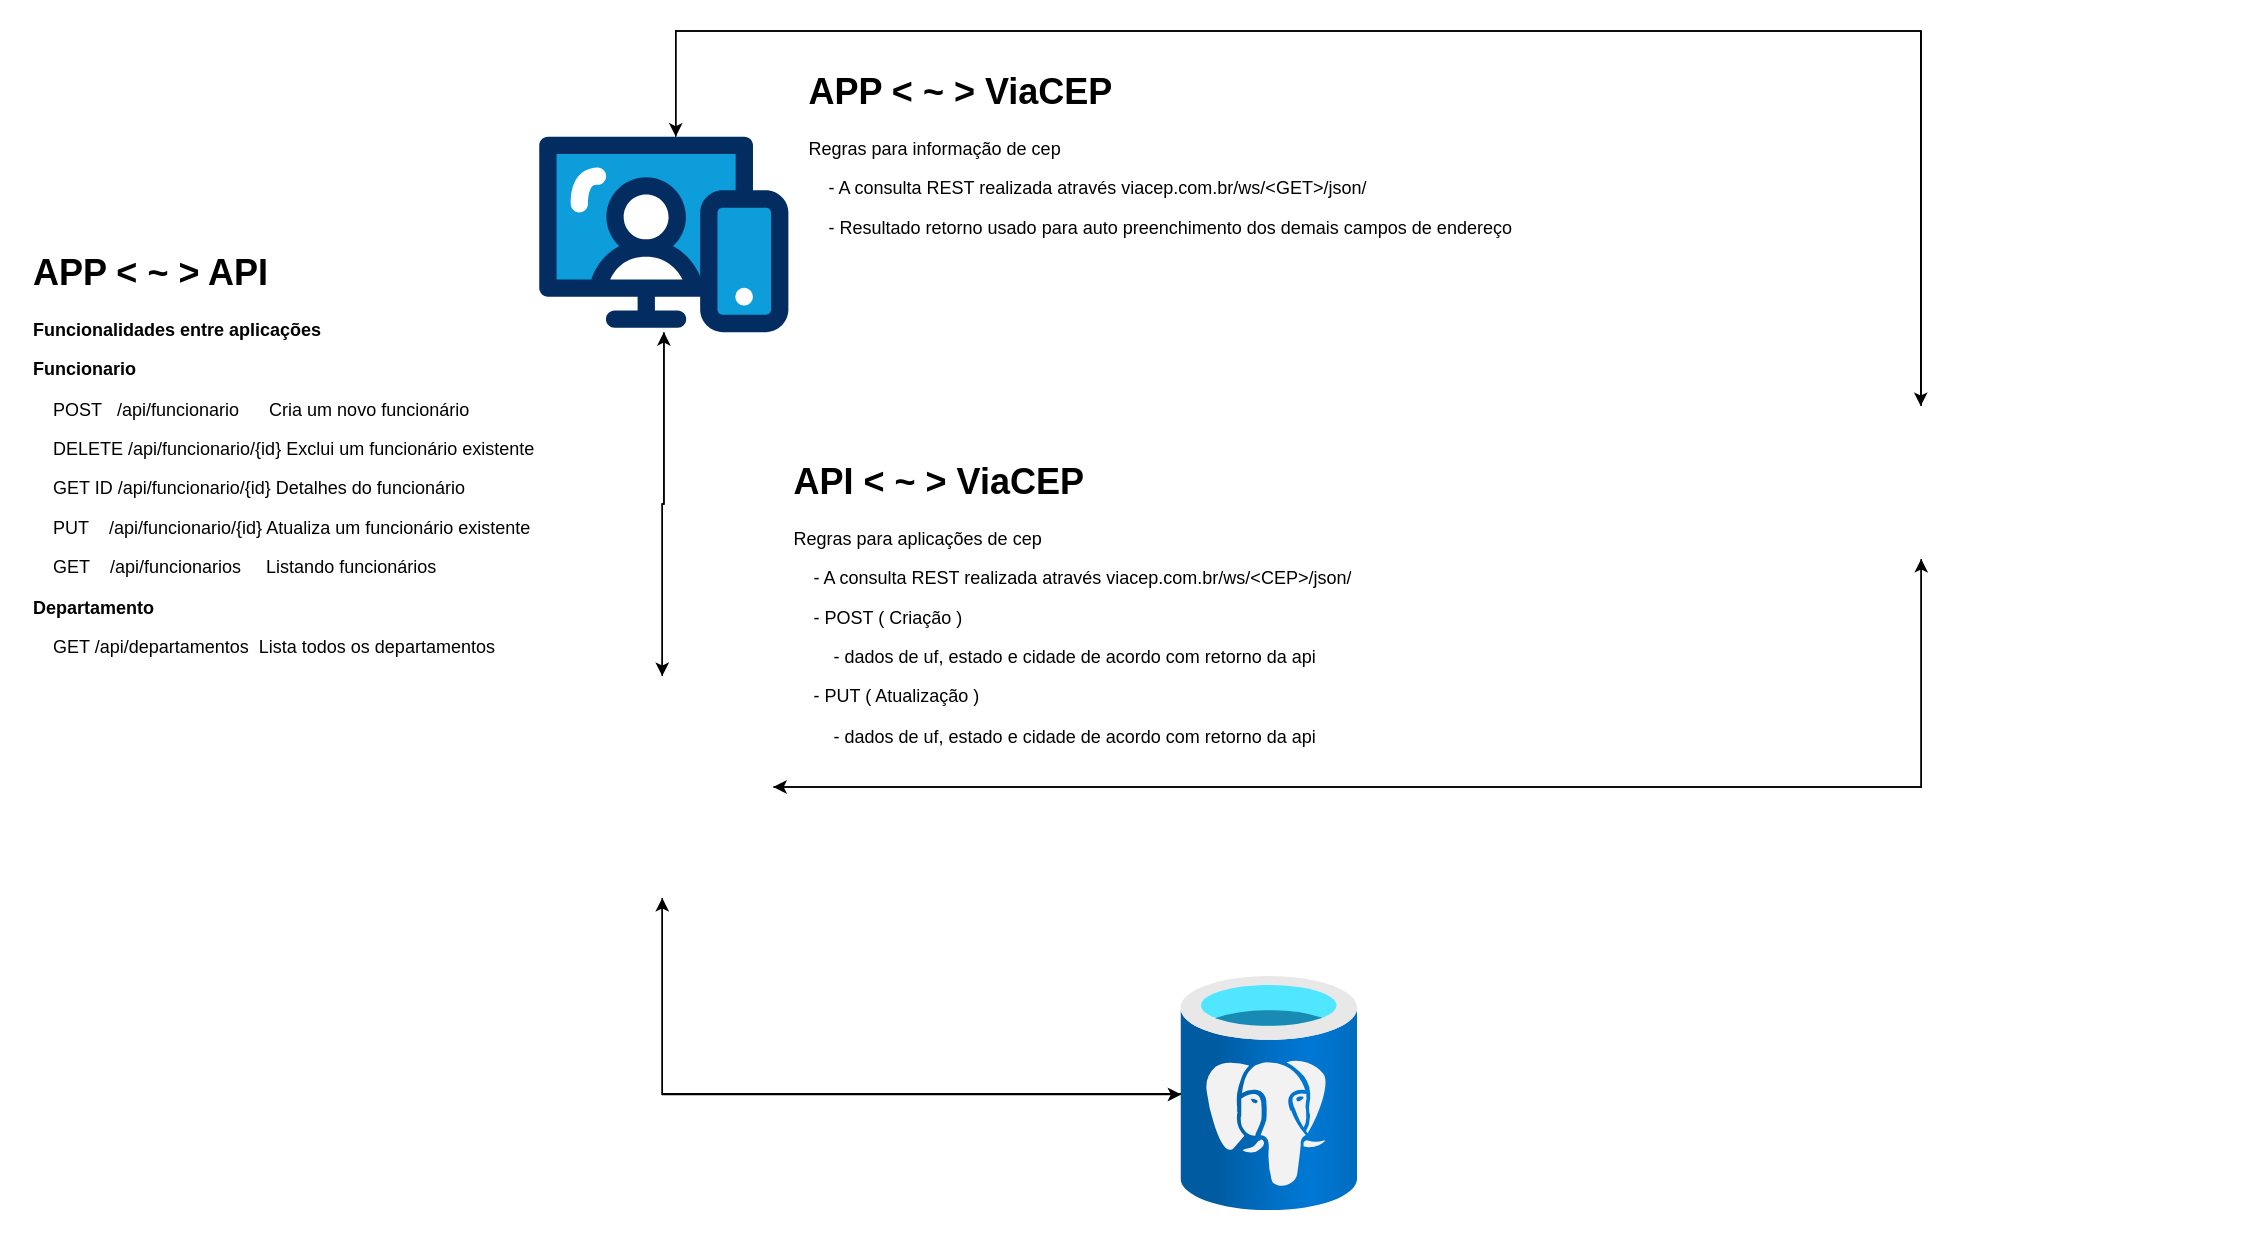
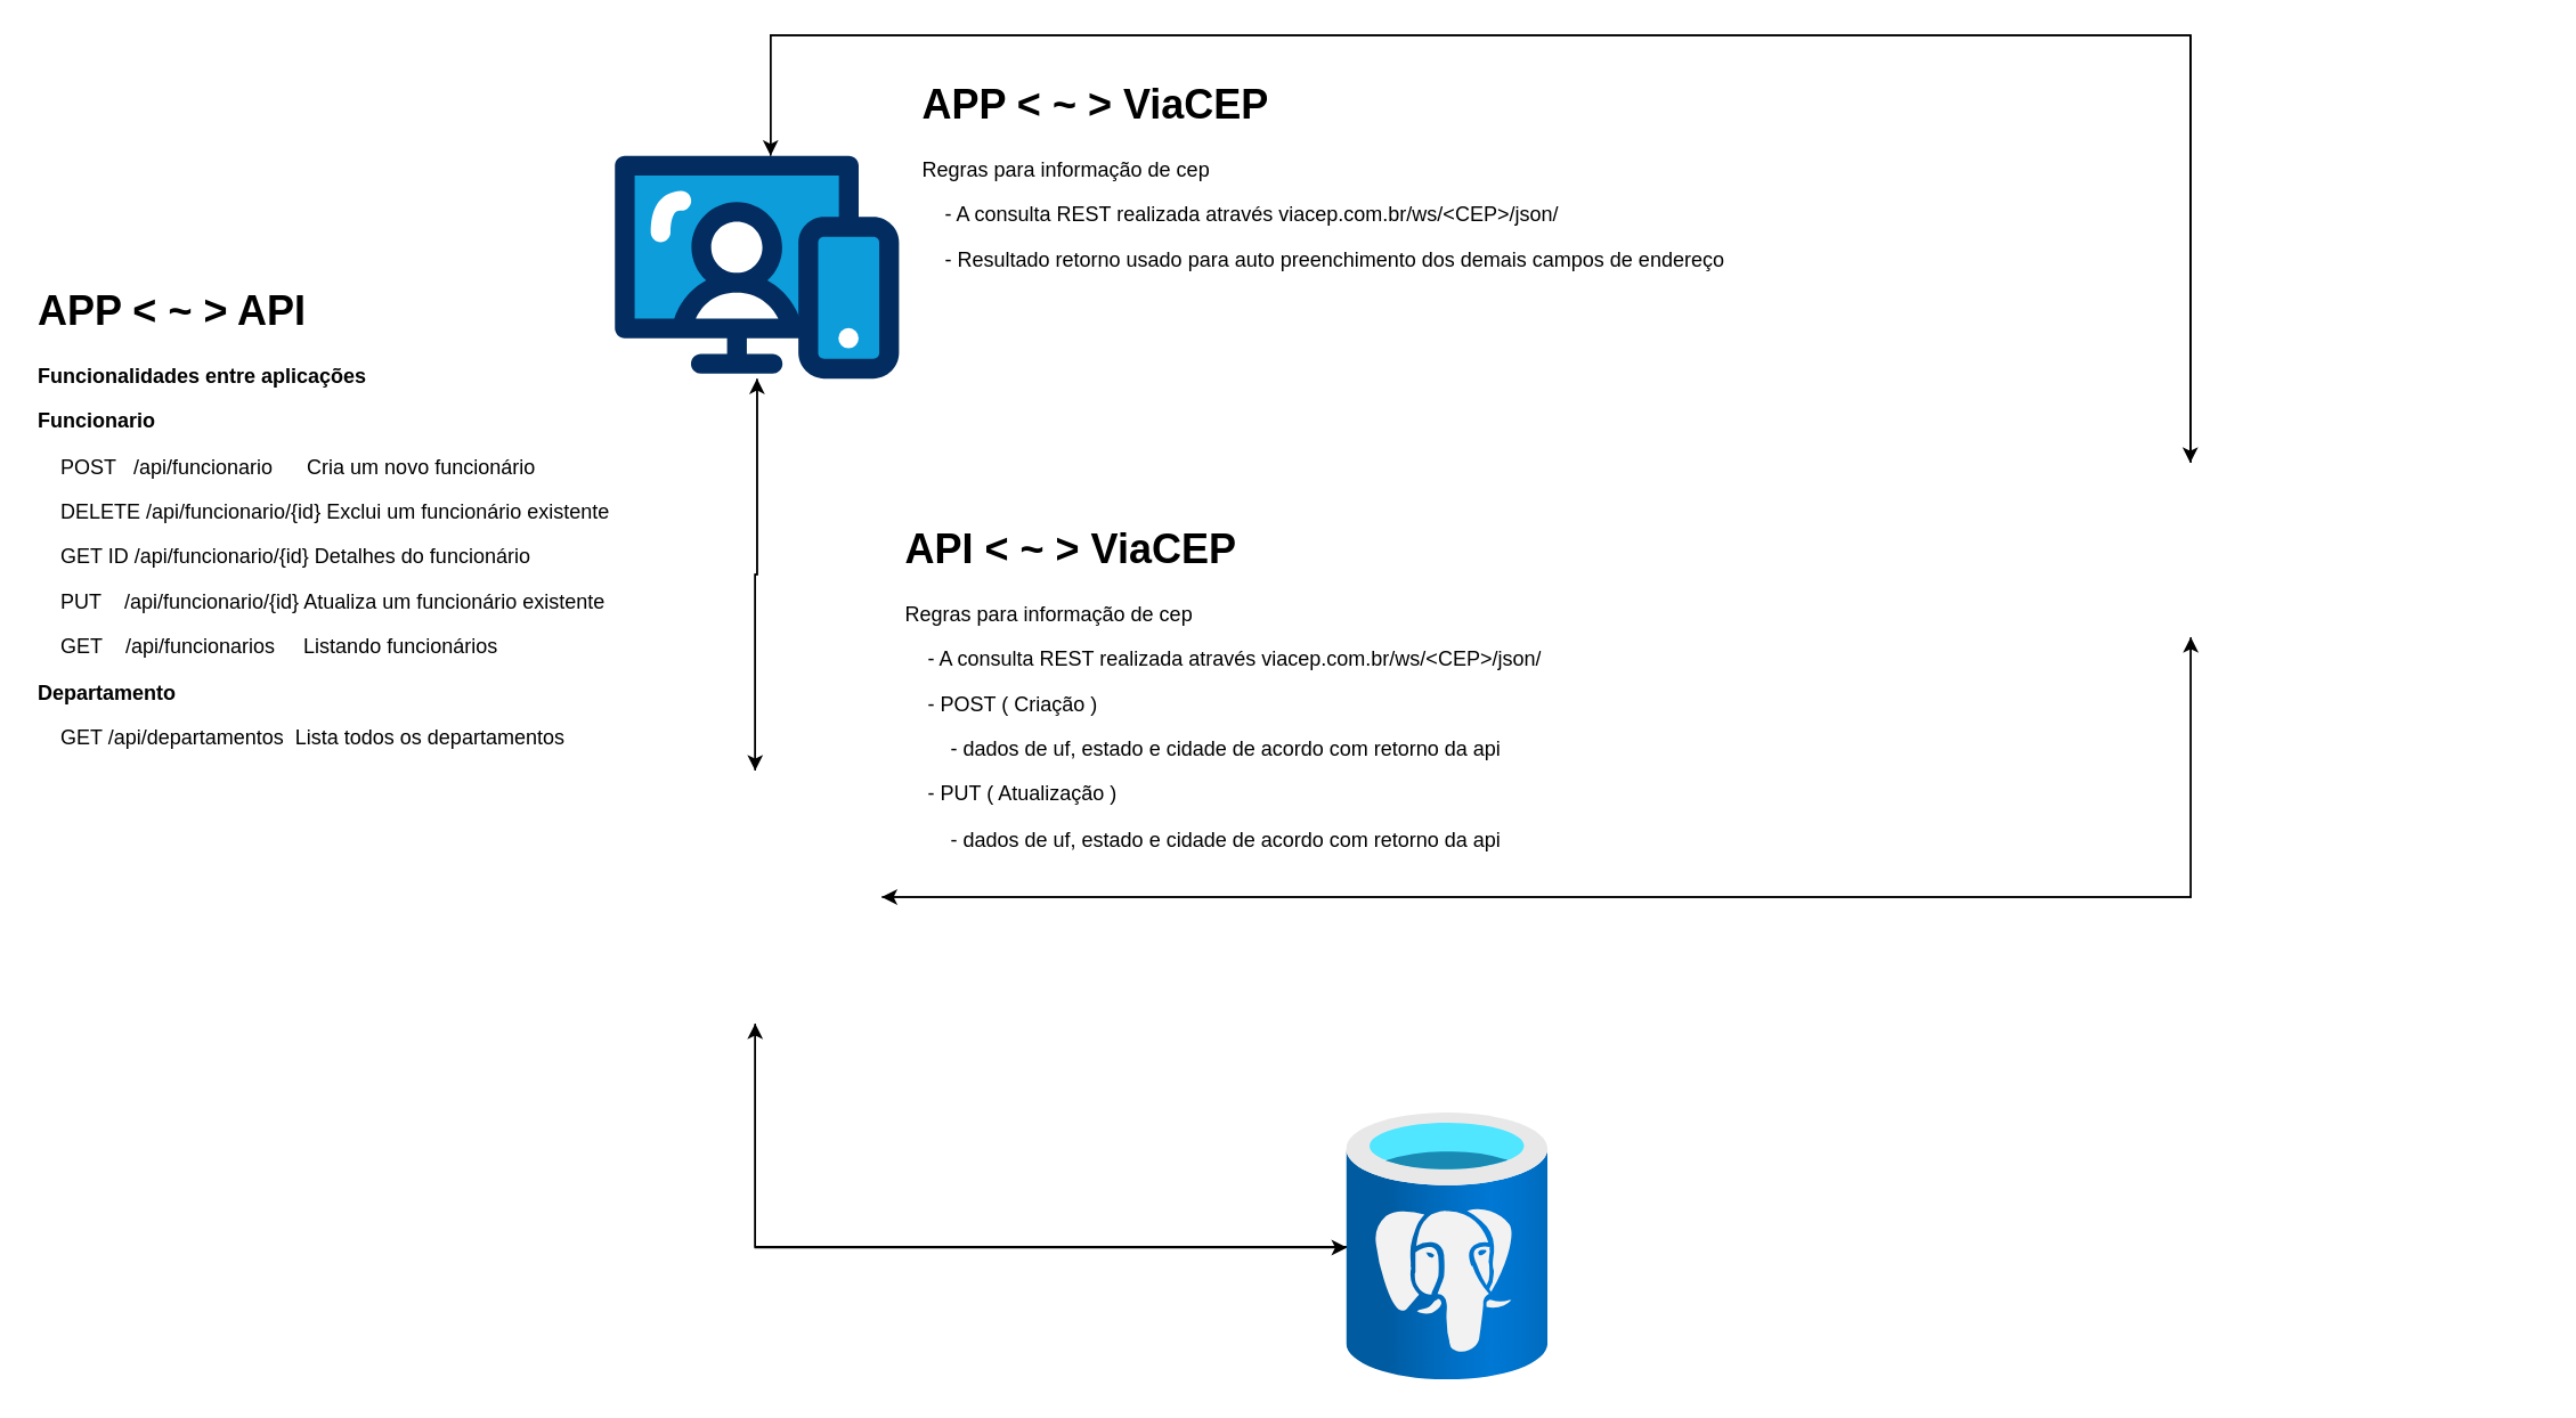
- <mxCell id="11" value="&lt;h1 style=&quot;margin-top: 0px;&quot;&gt;APP &amp;lt; ~ &amp;gt; ViaCEP&lt;/h1&gt;&lt;p&gt;Regras para informação de cep&lt;/p&gt;&lt;p&gt;&amp;nbsp; &amp;nbsp; - A consulta REST realizada através viacep.com.br/ws/&amp;lt;GET&amp;gt;/json/&lt;/p&gt;&lt;p&gt;&amp;nbsp; &amp;nbsp; - Resultado retorno usado para auto preenchimento dos demais campos de endereço&lt;/p&gt;" style="text;html=1;whiteSpace=wrap;overflow=hidden;rounded=0;" parent="1" vertex="1"><mxGeometry x="537" y="40" width="560" height="210" as="geometry" /></mxCell>
+ <mxCell id="11" value="&lt;h1 style=&quot;margin-top: 0px;&quot;&gt;APP &amp;lt; ~ &amp;gt; ViaCEP&lt;/h1&gt;&lt;p&gt;Regras para informação de cep&lt;/p&gt;&lt;p&gt;&amp;nbsp; &amp;nbsp; - A consulta REST realizada através viacep.com.br/ws/&amp;lt;CEP&amp;gt;/json/&lt;/p&gt;&lt;p&gt;&amp;nbsp; &amp;nbsp; - Resultado retorno usado para auto preenchimento dos demais campos de endereço&lt;/p&gt;" style="text;html=1;whiteSpace=wrap;overflow=hidden;rounded=0;" parent="1" vertex="1"><mxGeometry x="537" y="40" width="560" height="210" as="geometry" /></mxCell>
- <mxCell id="7" value="&lt;h1 style=&quot;margin-top: 0px;&quot;&gt;API &amp;lt; ~ &amp;gt; ViaCEP&lt;/h1&gt;&lt;p&gt;Regras para aplicações de cep&lt;/p&gt;&lt;p&gt;&amp;nbsp; &amp;nbsp; - A consulta REST realizada através viacep.com.br/ws/&amp;lt;CEP&amp;gt;/json/&lt;/p&gt;&lt;p&gt;&amp;nbsp; &amp;nbsp; - POST ( Criação )&lt;/p&gt;&lt;p&gt;&amp;nbsp; &amp;nbsp; &amp;nbsp; &amp;nbsp; - dados de uf, estado e cidade de acordo com retorno da api&lt;/p&gt;&lt;p&gt;&amp;nbsp; &amp;nbsp; - PUT ( Atualização )&lt;/p&gt;&lt;p&gt;&amp;nbsp; &amp;nbsp; &amp;nbsp; &amp;nbsp; - dados de uf, estado e cidade de acordo com retorno da api&lt;/p&gt;" style="text;html=1;whiteSpace=wrap;overflow=hidden;rounded=0;" parent="1" vertex="1"><mxGeometry x="527" y="300" width="460" height="210" as="geometry" /></mxCell>
+ <mxCell id="7" value="&lt;h1 style=&quot;margin-top: 0px;&quot;&gt;API &amp;lt; ~ &amp;gt; ViaCEP&lt;/h1&gt;&lt;p&gt;Regras para informação de cep&lt;/p&gt;&lt;p&gt;&amp;nbsp; &amp;nbsp; - A consulta REST realizada através viacep.com.br/ws/&amp;lt;CEP&amp;gt;/json/&lt;/p&gt;&lt;p&gt;&amp;nbsp; &amp;nbsp; - POST ( Criação )&lt;/p&gt;&lt;p&gt;&amp;nbsp; &amp;nbsp; &amp;nbsp; &amp;nbsp; - dados de uf, estado e cidade de acordo com retorno da api&lt;/p&gt;&lt;p&gt;&amp;nbsp; &amp;nbsp; - PUT ( Atualização )&lt;/p&gt;&lt;p&gt;&amp;nbsp; &amp;nbsp; &amp;nbsp; &amp;nbsp; - dados de uf, estado e cidade de acordo com retorno da api&lt;/p&gt;" style="text;html=1;whiteSpace=wrap;overflow=hidden;rounded=0;" parent="1" vertex="1"><mxGeometry x="527" y="300" width="460" height="210" as="geometry" /></mxCell>
